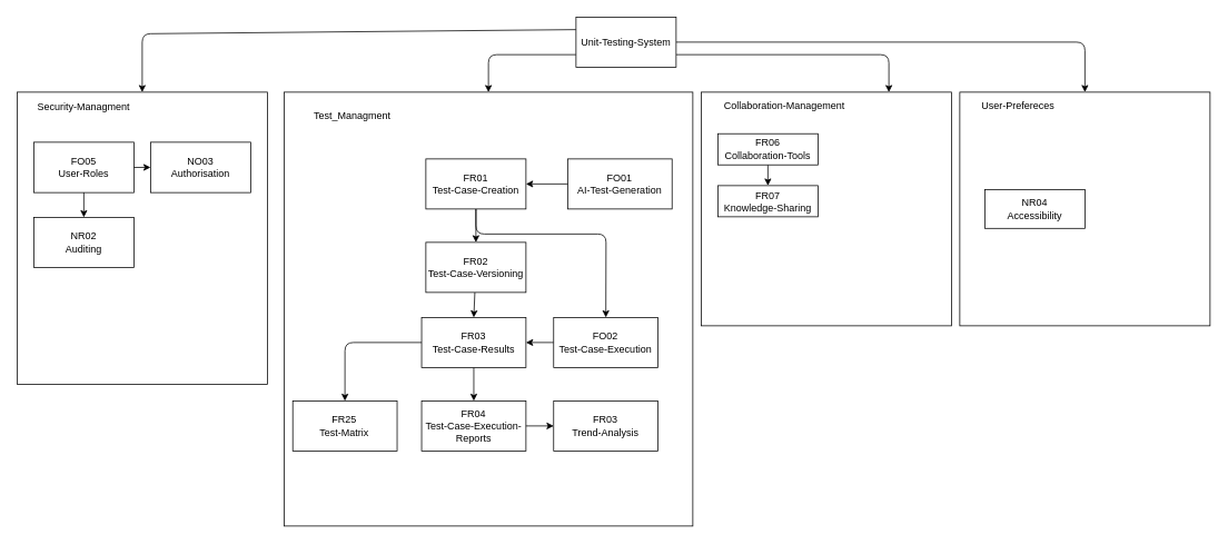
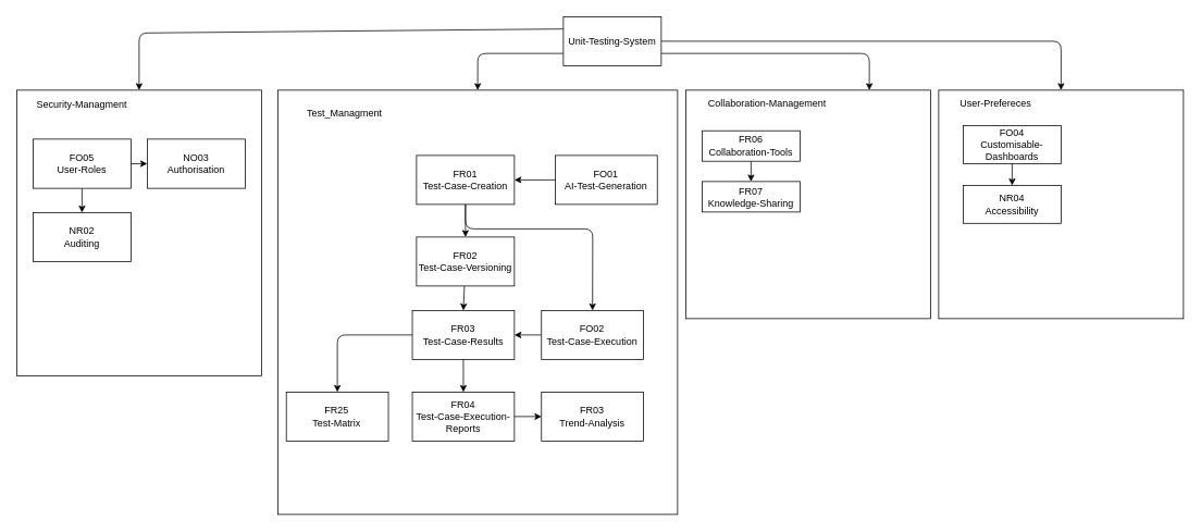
+ <mxCell id="42" value="FO04&lt;br&gt;Customisable-Dashboards" style="rounded=0;whiteSpace=wrap;html=1;" vertex="1" parent="39"><mxGeometry x="30" y="43.56" width="120" height="46.44" as="geometry" /></mxCell>
+ <mxCell id="44" value="" style="edgeStyle=none;html=1;" edge="1" parent="39" source="42" target="43"><mxGeometry relative="1" as="geometry" /></mxCell>
